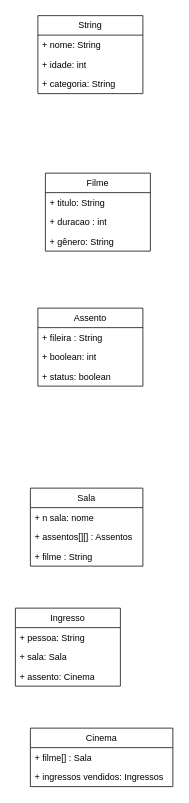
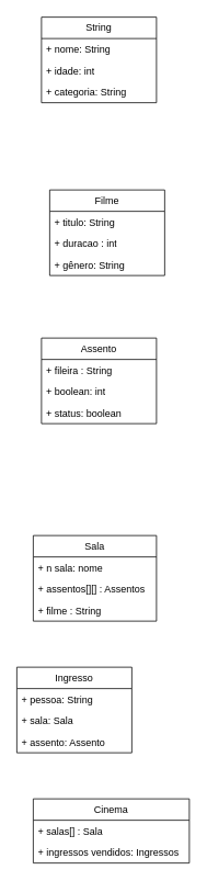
- <mxCell id="21" value="+ assento: Cinema" style="text;strokeColor=none;fillColor=none;align=left;verticalAlign=top;spacingLeft=4;spacingRight=4;overflow=hidden;rotatable=0;points=[[0,0.5],[1,0.5]];portConstraint=eastwest;whiteSpace=wrap;html=1;" vertex="1" parent="18"><mxGeometry y="78" width="140" height="26" as="geometry" /></mxCell>
+ <mxCell id="21" value="+ assento: Assento" style="text;strokeColor=none;fillColor=none;align=left;verticalAlign=top;spacingLeft=4;spacingRight=4;overflow=hidden;rotatable=0;points=[[0,0.5],[1,0.5]];portConstraint=eastwest;whiteSpace=wrap;html=1;" vertex="1" parent="18"><mxGeometry y="78" width="140" height="26" as="geometry" /></mxCell>
- <mxCell id="23" value="+ filme[] : Sala" style="text;strokeColor=none;fillColor=none;align=left;verticalAlign=top;spacingLeft=4;spacingRight=4;overflow=hidden;rotatable=0;points=[[0,0.5],[1,0.5]];portConstraint=eastwest;whiteSpace=wrap;html=1;" vertex="1" parent="22"><mxGeometry y="26" width="190" height="26" as="geometry" /></mxCell>
+ <mxCell id="23" value="+ salas[] : Sala" style="text;strokeColor=none;fillColor=none;align=left;verticalAlign=top;spacingLeft=4;spacingRight=4;overflow=hidden;rotatable=0;points=[[0,0.5],[1,0.5]];portConstraint=eastwest;whiteSpace=wrap;html=1;" vertex="1" parent="22"><mxGeometry y="26" width="190" height="26" as="geometry" /></mxCell>
